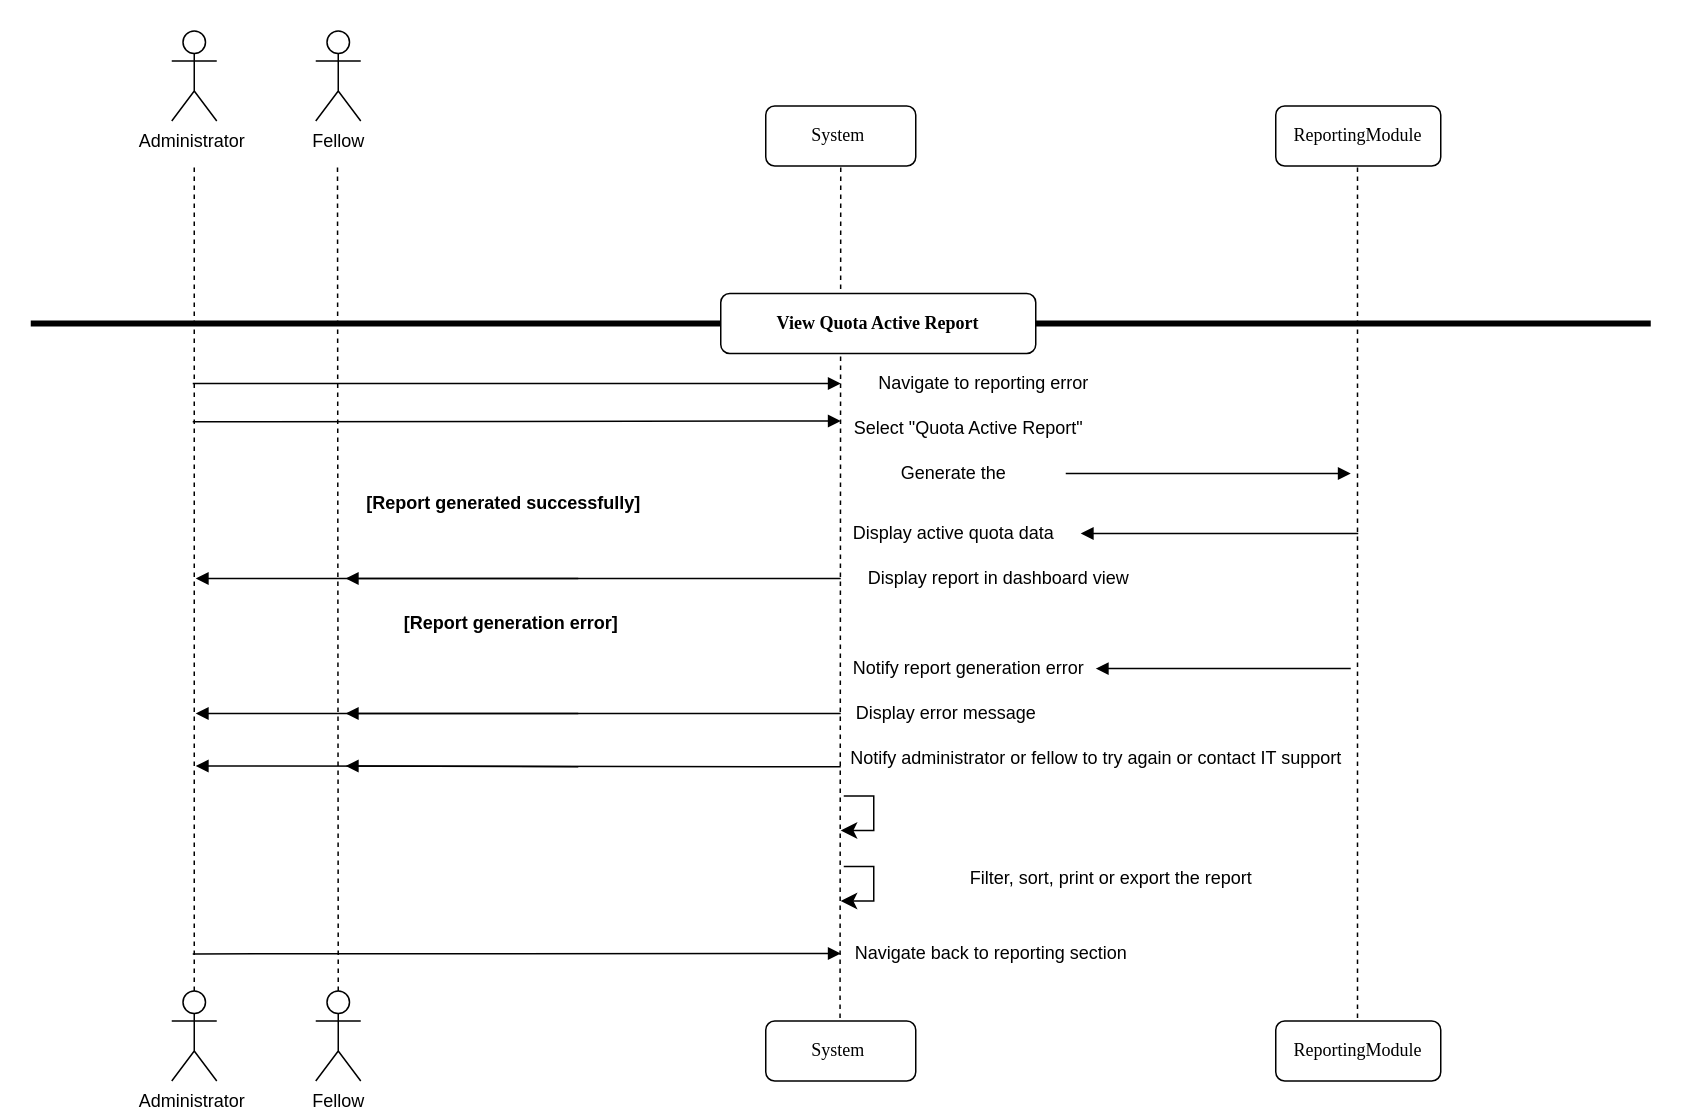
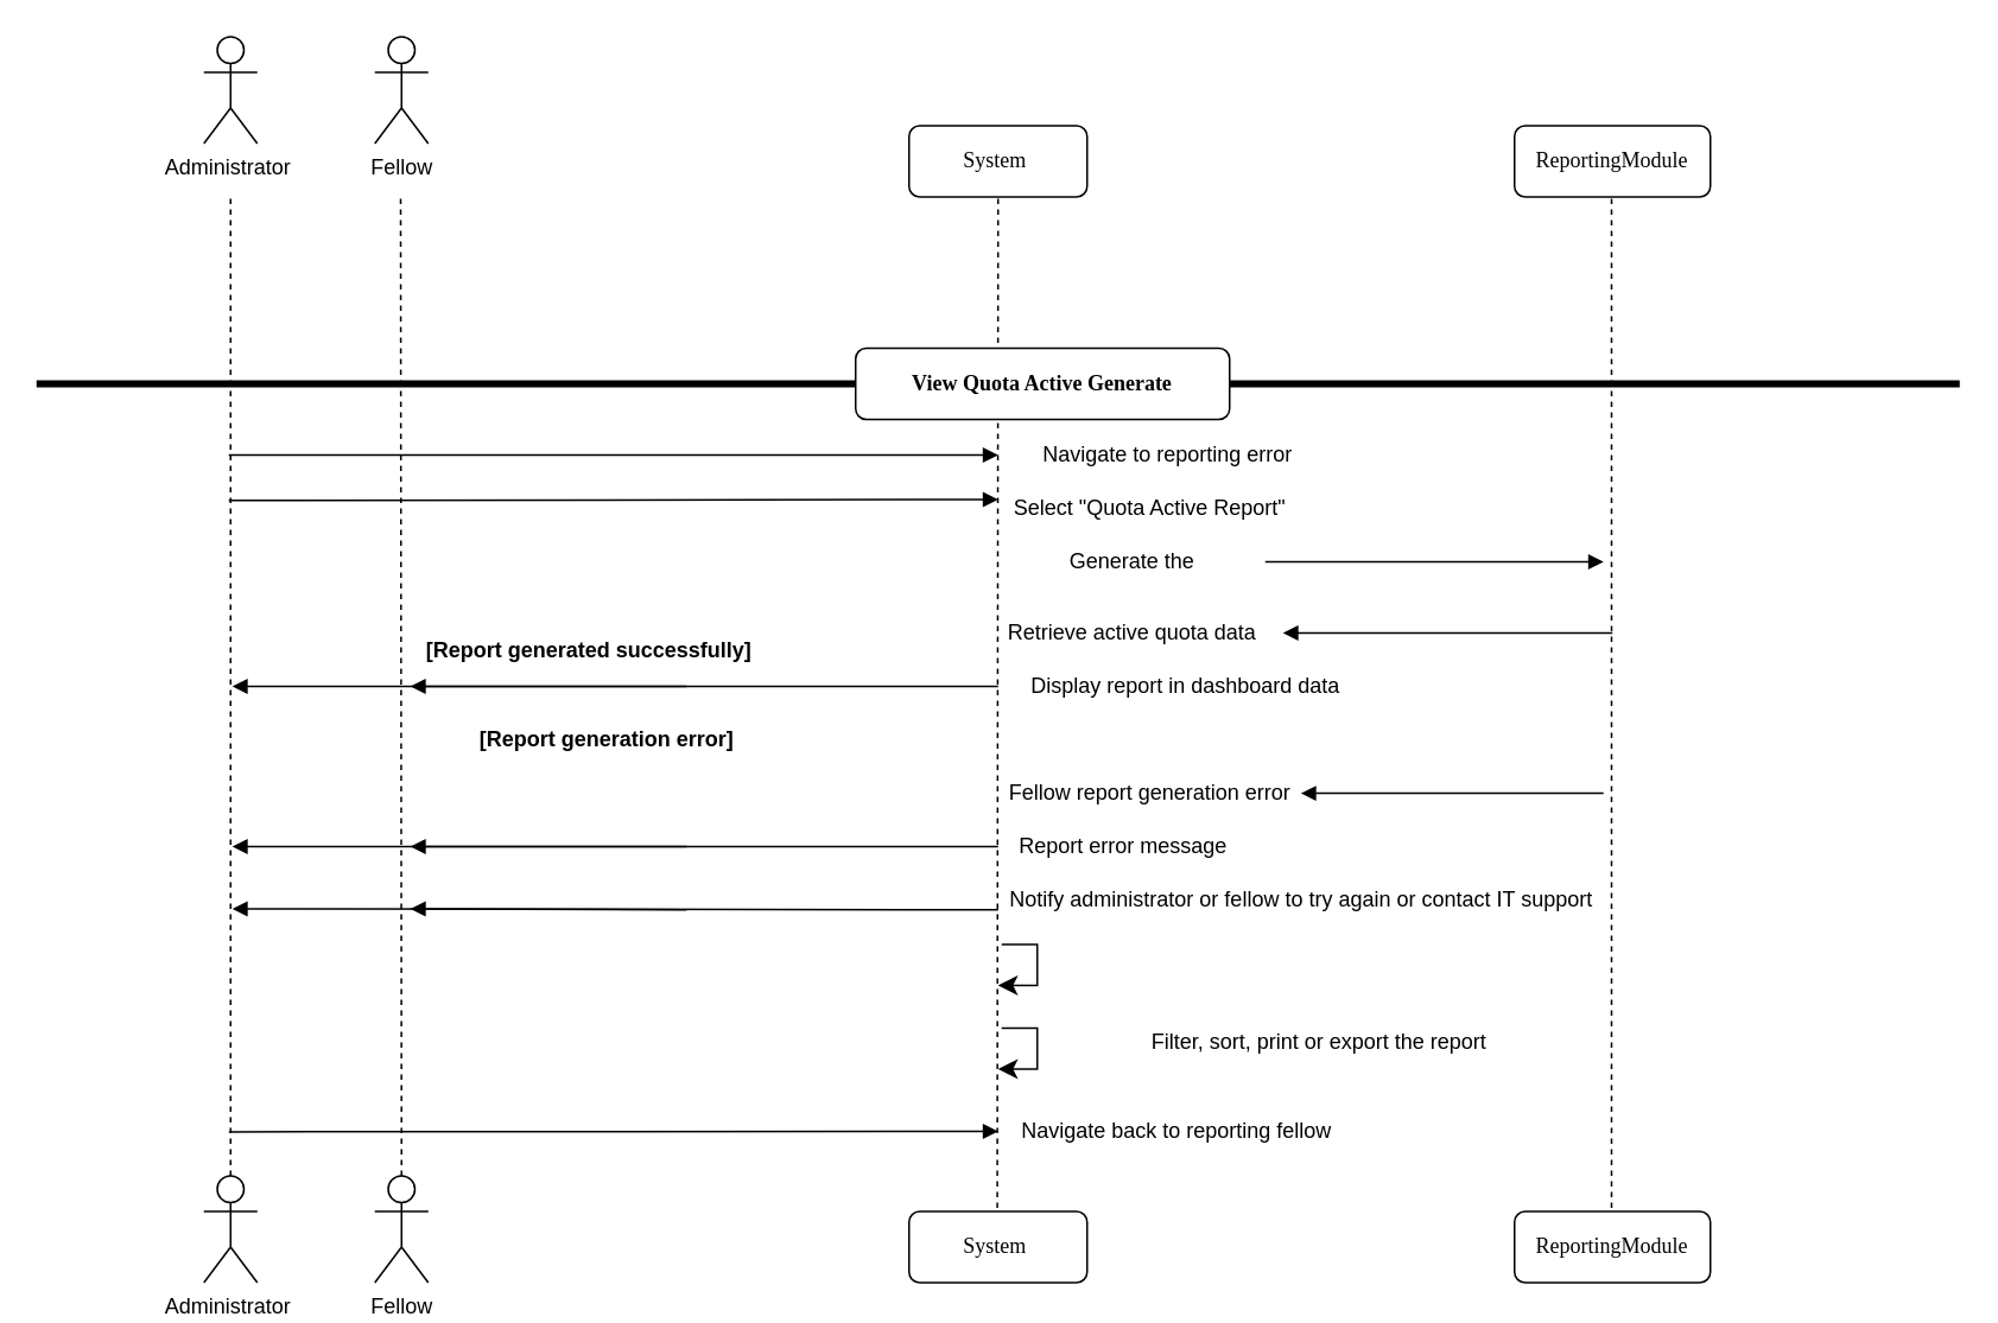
- <mxCell id="7" value="&lt;b&gt;View Quota Active Report&lt;/b&gt;" style="shape=umlLifeline;perimeter=lifelinePerimeter;whiteSpace=wrap;html=1;container=1;collapsible=0;recursiveResize=0;outlineConnect=0;rounded=1;shadow=0;comic=0;labelBackgroundColor=none;strokeWidth=1;fontFamily=Verdana;fontSize=12;align=center;" vertex="1" parent="1"><mxGeometry x="480" y="195" width="210" height="40" as="geometry" /></mxCell>
+ <mxCell id="7" value="&lt;b&gt;View Quota Active Generate&lt;/b&gt;" style="shape=umlLifeline;perimeter=lifelinePerimeter;whiteSpace=wrap;html=1;container=1;collapsible=0;recursiveResize=0;outlineConnect=0;rounded=1;shadow=0;comic=0;labelBackgroundColor=none;strokeWidth=1;fontFamily=Verdana;fontSize=12;align=center;" vertex="1" parent="1"><mxGeometry x="480" y="195" width="210" height="40" as="geometry" /></mxCell>
- <mxCell id="22" value="&lt;b&gt;[Report generated successfully]&lt;/b&gt;" style="text;html=1;align=center;verticalAlign=middle;resizable=0;points=[];autosize=1;strokeColor=none;fillColor=none;" vertex="1" parent="1"><mxGeometry x="230" y="320" width="210" height="30" as="geometry" /></mxCell>
+ <mxCell id="22" value="&lt;b&gt;[Report generated successfully]&lt;/b&gt;" style="text;html=1;align=center;verticalAlign=middle;resizable=0;points=[];autosize=1;strokeColor=none;fillColor=none;" vertex="1" parent="1"><mxGeometry x="225" y="350" width="210" height="30" as="geometry" /></mxCell>
- <mxCell id="21" value="Display active quota data" style="text;html=1;align=center;verticalAlign=middle;resizable=0;points=[];autosize=1;strokeColor=none;fillColor=none;" vertex="1" parent="1"><mxGeometry x="555" y="340" width="160" height="30" as="geometry" /></mxCell>
+ <mxCell id="21" value="Retrieve active quota data" style="text;html=1;align=center;verticalAlign=middle;resizable=0;points=[];autosize=1;strokeColor=none;fillColor=none;" vertex="1" parent="1"><mxGeometry x="555" y="340" width="160" height="30" as="geometry" /></mxCell>
- <mxCell id="15" value="Display report in dashboard view" style="text;html=1;align=center;verticalAlign=middle;resizable=0;points=[];autosize=1;strokeColor=none;fillColor=none;" vertex="1" parent="1"><mxGeometry x="565" y="370" width="200" height="30" as="geometry" /></mxCell>
+ <mxCell id="15" value="Display report in dashboard data" style="text;html=1;align=center;verticalAlign=middle;resizable=0;points=[];autosize=1;strokeColor=none;fillColor=none;" vertex="1" parent="1"><mxGeometry x="565" y="370" width="200" height="30" as="geometry" /></mxCell>
- <mxCell id="11" value="Notify report generation error" style="text;html=1;align=center;verticalAlign=middle;resizable=0;points=[];autosize=1;strokeColor=none;fillColor=none;" vertex="1" parent="1"><mxGeometry x="555" y="430" width="180" height="30" as="geometry" /></mxCell>
+ <mxCell id="11" value="Fellow report generation error" style="text;html=1;align=center;verticalAlign=middle;resizable=0;points=[];autosize=1;strokeColor=none;fillColor=none;" vertex="1" parent="1"><mxGeometry x="555" y="430" width="180" height="30" as="geometry" /></mxCell>
- <mxCell id="25" value="Display error message" style="text;html=1;align=center;verticalAlign=middle;resizable=0;points=[];autosize=1;strokeColor=none;fillColor=none;" vertex="1" parent="1"><mxGeometry x="560" y="460" width="140" height="30" as="geometry" /></mxCell>
+ <mxCell id="25" value="Report error message" style="text;html=1;align=center;verticalAlign=middle;resizable=0;points=[];autosize=1;strokeColor=none;fillColor=none;" vertex="1" parent="1"><mxGeometry x="560" y="460" width="140" height="30" as="geometry" /></mxCell>
- <mxCell id="33" value="Navigate back to reporting section" style="text;html=1;align=center;verticalAlign=middle;resizable=0;points=[];autosize=1;strokeColor=none;fillColor=none;" vertex="1" parent="1"><mxGeometry x="560" y="620" width="200" height="30" as="geometry" /></mxCell>
+ <mxCell id="33" value="Navigate back to reporting fellow" style="text;html=1;align=center;verticalAlign=middle;resizable=0;points=[];autosize=1;strokeColor=none;fillColor=none;" vertex="1" parent="1"><mxGeometry x="560" y="620" width="200" height="30" as="geometry" /></mxCell>
